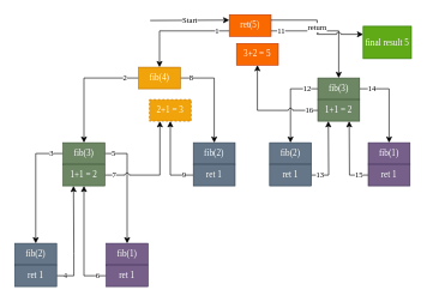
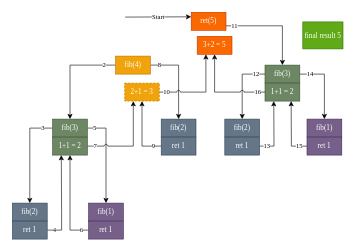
- <mxCell id="36" value="return" style="edgeStyle=orthogonalEdgeStyle;rounded=0;jumpStyle=arc;orthogonalLoop=1;jettySize=auto;html=1;exitX=1;exitY=0.25;exitDx=0;exitDy=0;fontFamily=JetBrains Mono;entryX=0;entryY=0.25;entryDx=0;entryDy=0;" edge="1" parent="1" source="4" target="38"><mxGeometry relative="1" as="geometry"><mxPoint x="499" y="27" as="targetPoint" /></mxGeometry></mxCell>
- <mxCell id="2" value="1" style="edgeStyle=orthogonalEdgeStyle;rounded=0;orthogonalLoop=1;jettySize=auto;html=1;exitX=0;exitY=0.75;exitDx=0;exitDy=0;entryX=0.5;entryY=0;entryDx=0;entryDy=0;fontFamily=JetBrains Mono;" edge="1" parent="1" source="4" target="8"><mxGeometry x="-0.769" relative="1" as="geometry"><mxPoint as="offset" /></mxGeometry></mxCell>
+ <mxCell id="20" value="10" style="edgeStyle=orthogonalEdgeStyle;rounded=0;jumpStyle=arc;orthogonalLoop=1;jettySize=auto;html=1;entryX=0.25;entryY=1;entryDx=0;entryDy=0;fontFamily=JetBrains Mono;" edge="1" parent="1" source="21" target="37"><mxGeometry x="-0.829" relative="1" as="geometry"><mxPoint as="offset" /></mxGeometry></mxCell>
